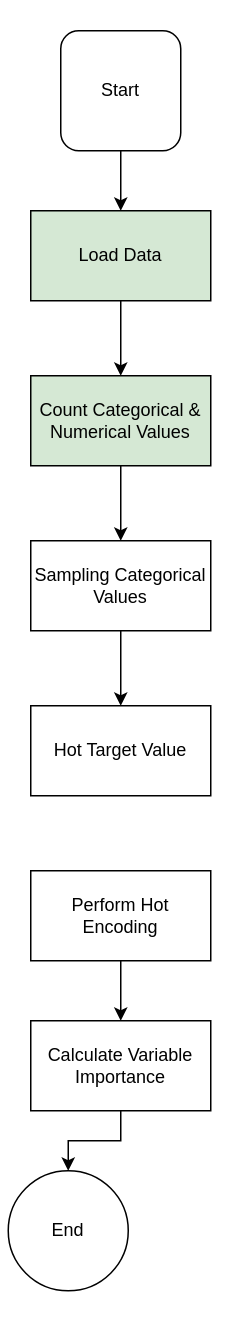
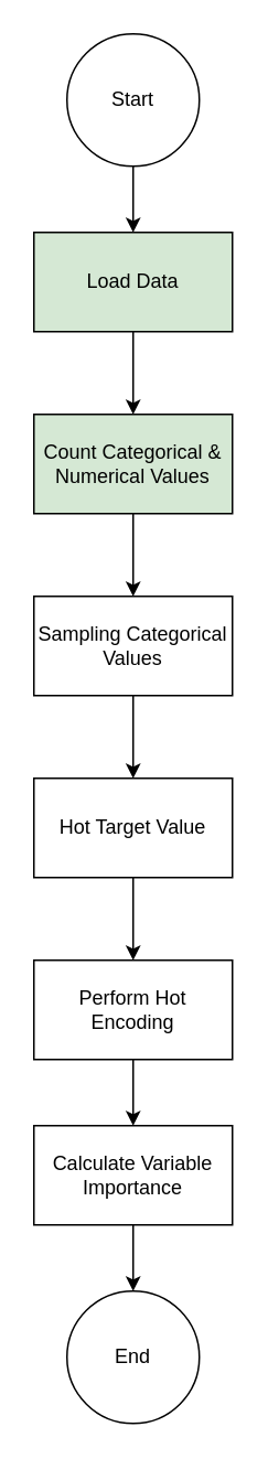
- <mxCell id="3" value="Start" style="whiteSpace=wrap;html=1;aspect=fixed;rounded=1;" vertex="1" parent="1"><mxGeometry x="40" y="20" width="80" height="80" as="geometry" /></mxCell>
+ <mxCell id="3" value="Start" style="ellipse;whiteSpace=wrap;html=1;aspect=fixed;" vertex="1" parent="1"><mxGeometry x="40" y="20" width="80" height="80" as="geometry" /></mxCell>
+ <mxCell id="10" value="" style="edgeStyle=orthogonalEdgeStyle;rounded=0;orthogonalLoop=1;jettySize=auto;html=1;" edge="1" parent="1" source="11" target="13"><mxGeometry relative="1" as="geometry" /></mxCell>
- <mxCell id="16" value="End" style="ellipse;whiteSpace=wrap;html=1;" vertex="1" parent="1"><mxGeometry x="5" y="780" width="80" height="80" as="geometry" /></mxCell>
+ <mxCell id="16" value="End" style="ellipse;whiteSpace=wrap;html=1;" vertex="1" parent="1"><mxGeometry x="40" y="780" width="80" height="80" as="geometry" /></mxCell>
